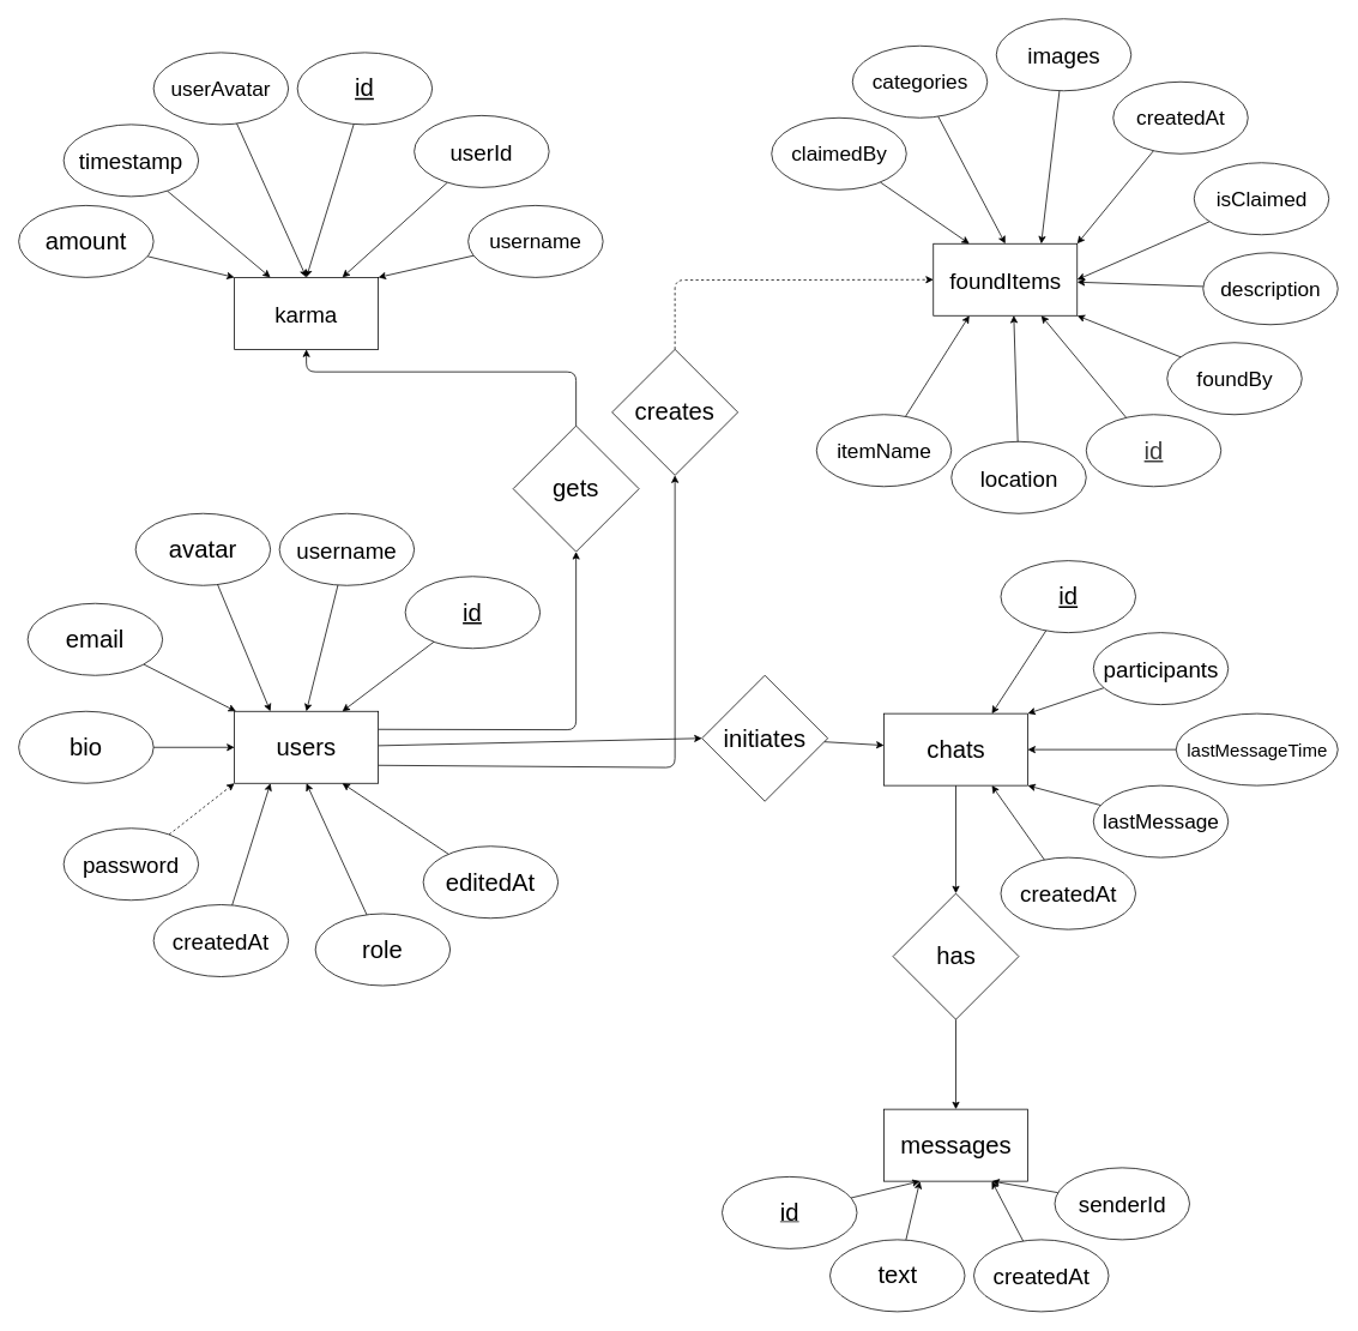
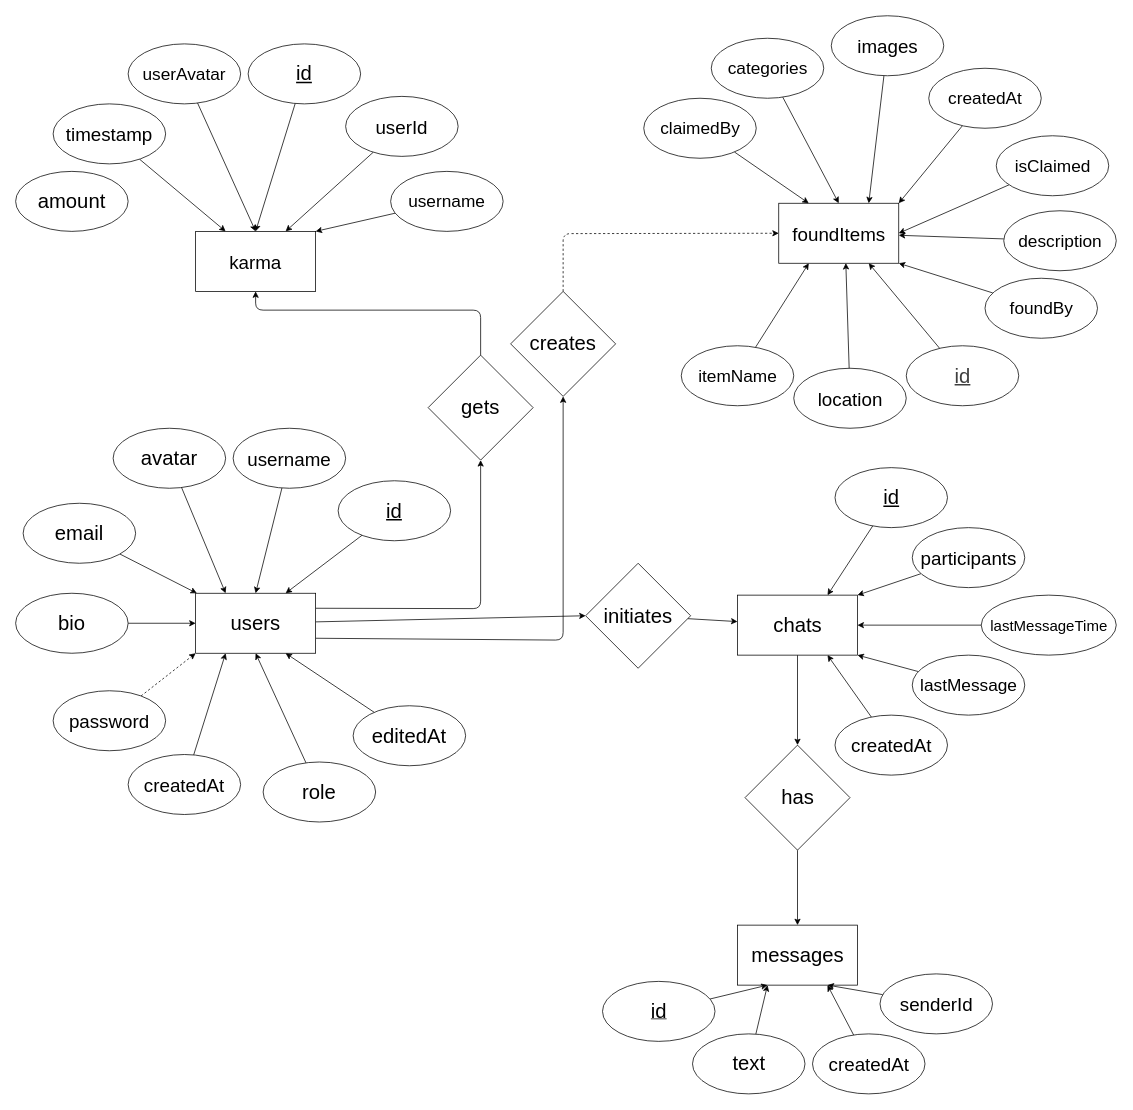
- <mxCell id="65" style="edgeStyle=none;html=1;entryX=0;entryY=0;entryDx=0;entryDy=0;" edge="1" parent="1" source="66" target="5"><mxGeometry relative="1" as="geometry" /></mxCell>
- <mxCell id="15" value="&lt;font style=&quot;font-size: 23px;&quot;&gt;foundBy&lt;/font&gt;" style="ellipse;whiteSpace=wrap;html=1;" parent="1" vertex="1"><mxGeometry x="1297.5" y="380.5" width="150" height="80" as="geometry" /></mxCell>
+ <mxCell id="15" value="&lt;font style=&quot;font-size: 23px;&quot;&gt;foundBy&lt;/font&gt;" style="ellipse;whiteSpace=wrap;html=1;" parent="1" vertex="1"><mxGeometry x="1312.5" y="370.5" width="150" height="80" as="geometry" /></mxCell>
